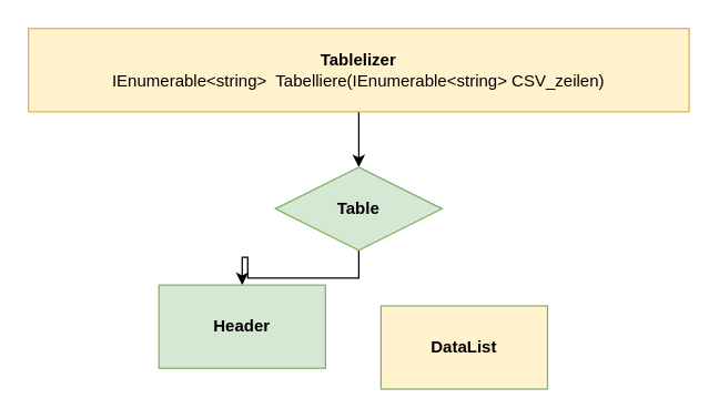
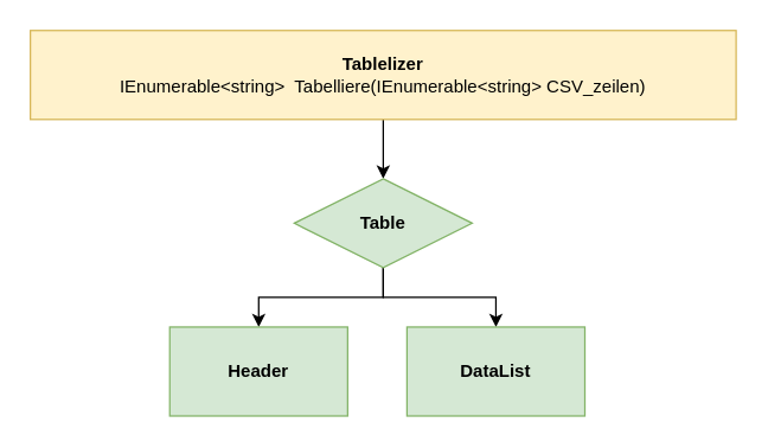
+ <mxCell id="5" style="edgeStyle=orthogonalEdgeStyle;rounded=0;orthogonalLoop=1;jettySize=auto;html=1;entryX=0.5;entryY=0;entryDx=0;entryDy=0;" edge="1" parent="1" source="6" target="8"><mxGeometry relative="1" as="geometry" /></mxCell>
- <mxCell id="7" value="&lt;b&gt;Header&lt;/b&gt;" style="rounded=0;whiteSpace=wrap;html=1;fillColor=#d5e8d4;strokeColor=#82b366;" vertex="1" parent="1"><mxGeometry x="114" y="205" width="120" height="60" as="geometry" /></mxCell>
+ <mxCell id="7" value="&lt;b&gt;Header&lt;/b&gt;" style="rounded=0;whiteSpace=wrap;html=1;fillColor=#d5e8d4;strokeColor=#82b366;" vertex="1" parent="1"><mxGeometry x="114" y="220" width="120" height="60" as="geometry" /></mxCell>
- <mxCell id="8" value="&lt;b&gt;DataList&lt;/b&gt;" style="rounded=0;whiteSpace=wrap;html=1;fillColor=#fff2cc;strokeColor=#82b366;" vertex="1" parent="1"><mxGeometry x="274" y="220" width="120" height="60" as="geometry" /></mxCell>
+ <mxCell id="8" value="&lt;b&gt;DataList&lt;/b&gt;" style="rounded=0;whiteSpace=wrap;html=1;fillColor=#d5e8d4;strokeColor=#82b366;" vertex="1" parent="1"><mxGeometry x="274" y="220" width="120" height="60" as="geometry" /></mxCell>
